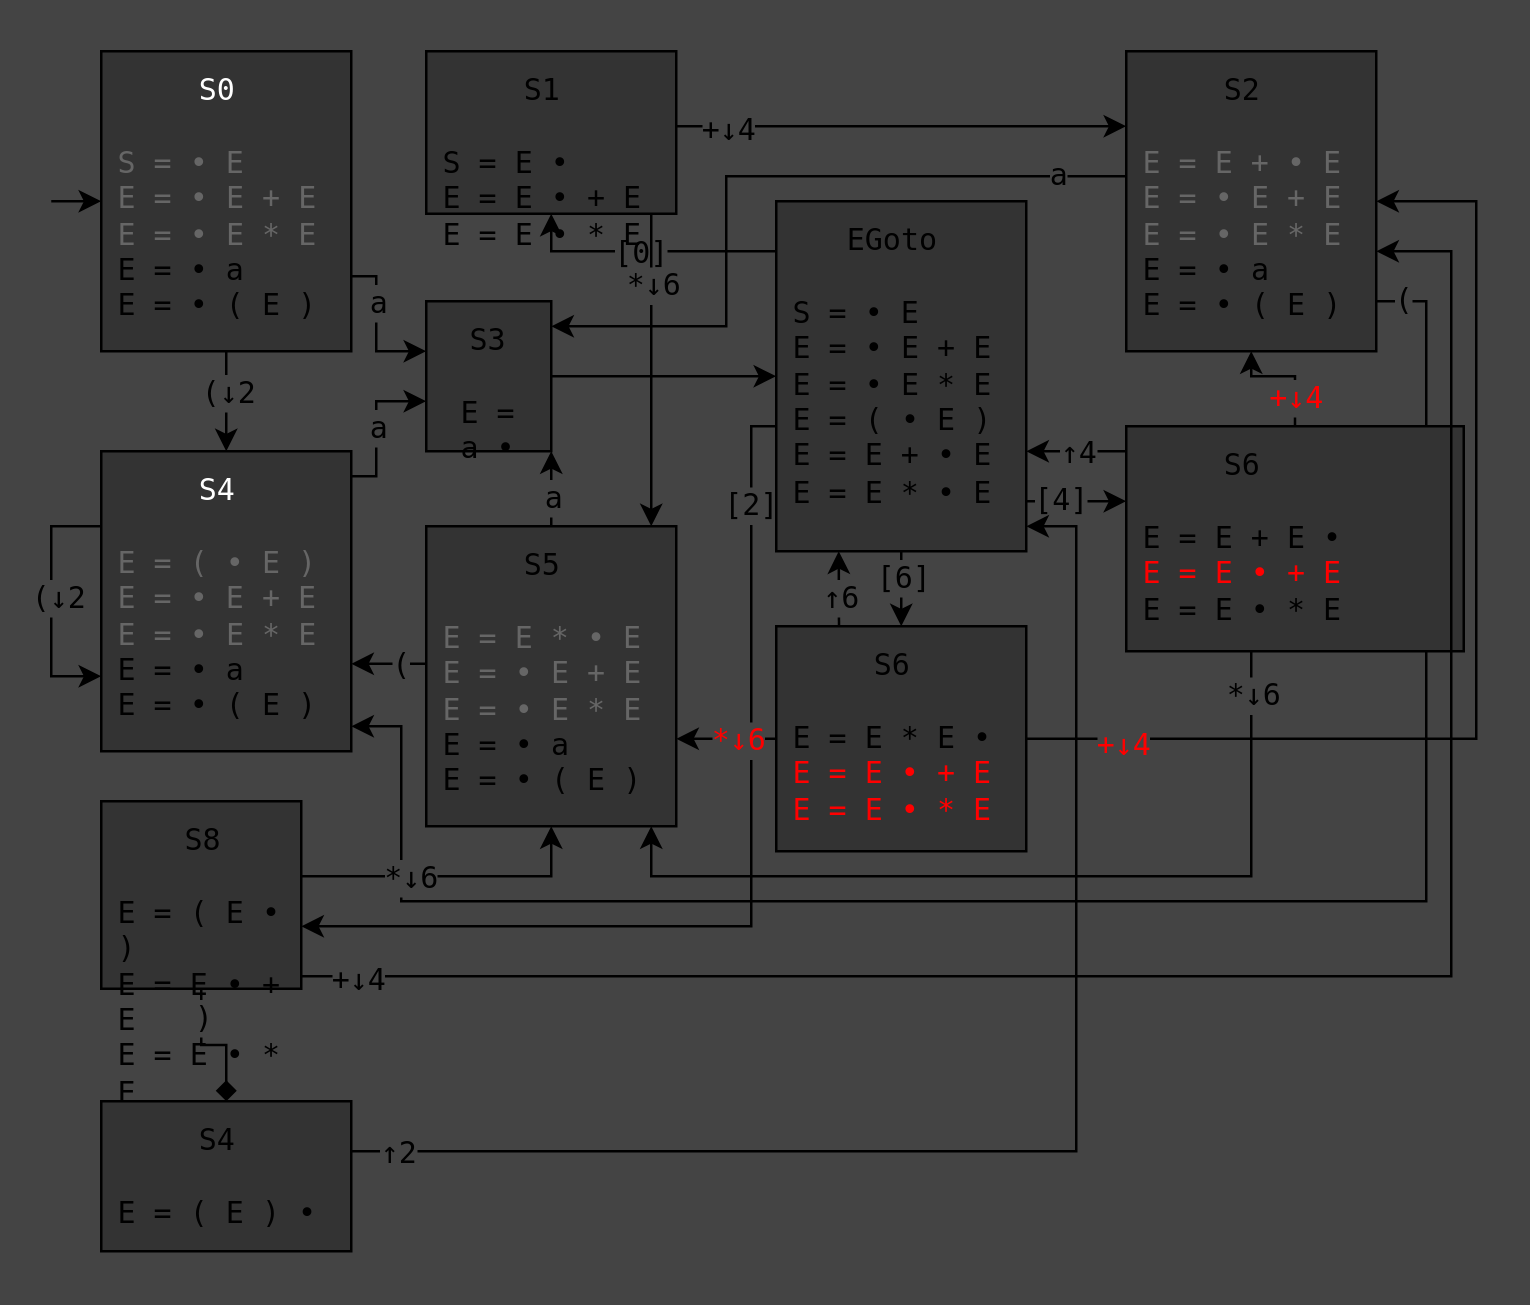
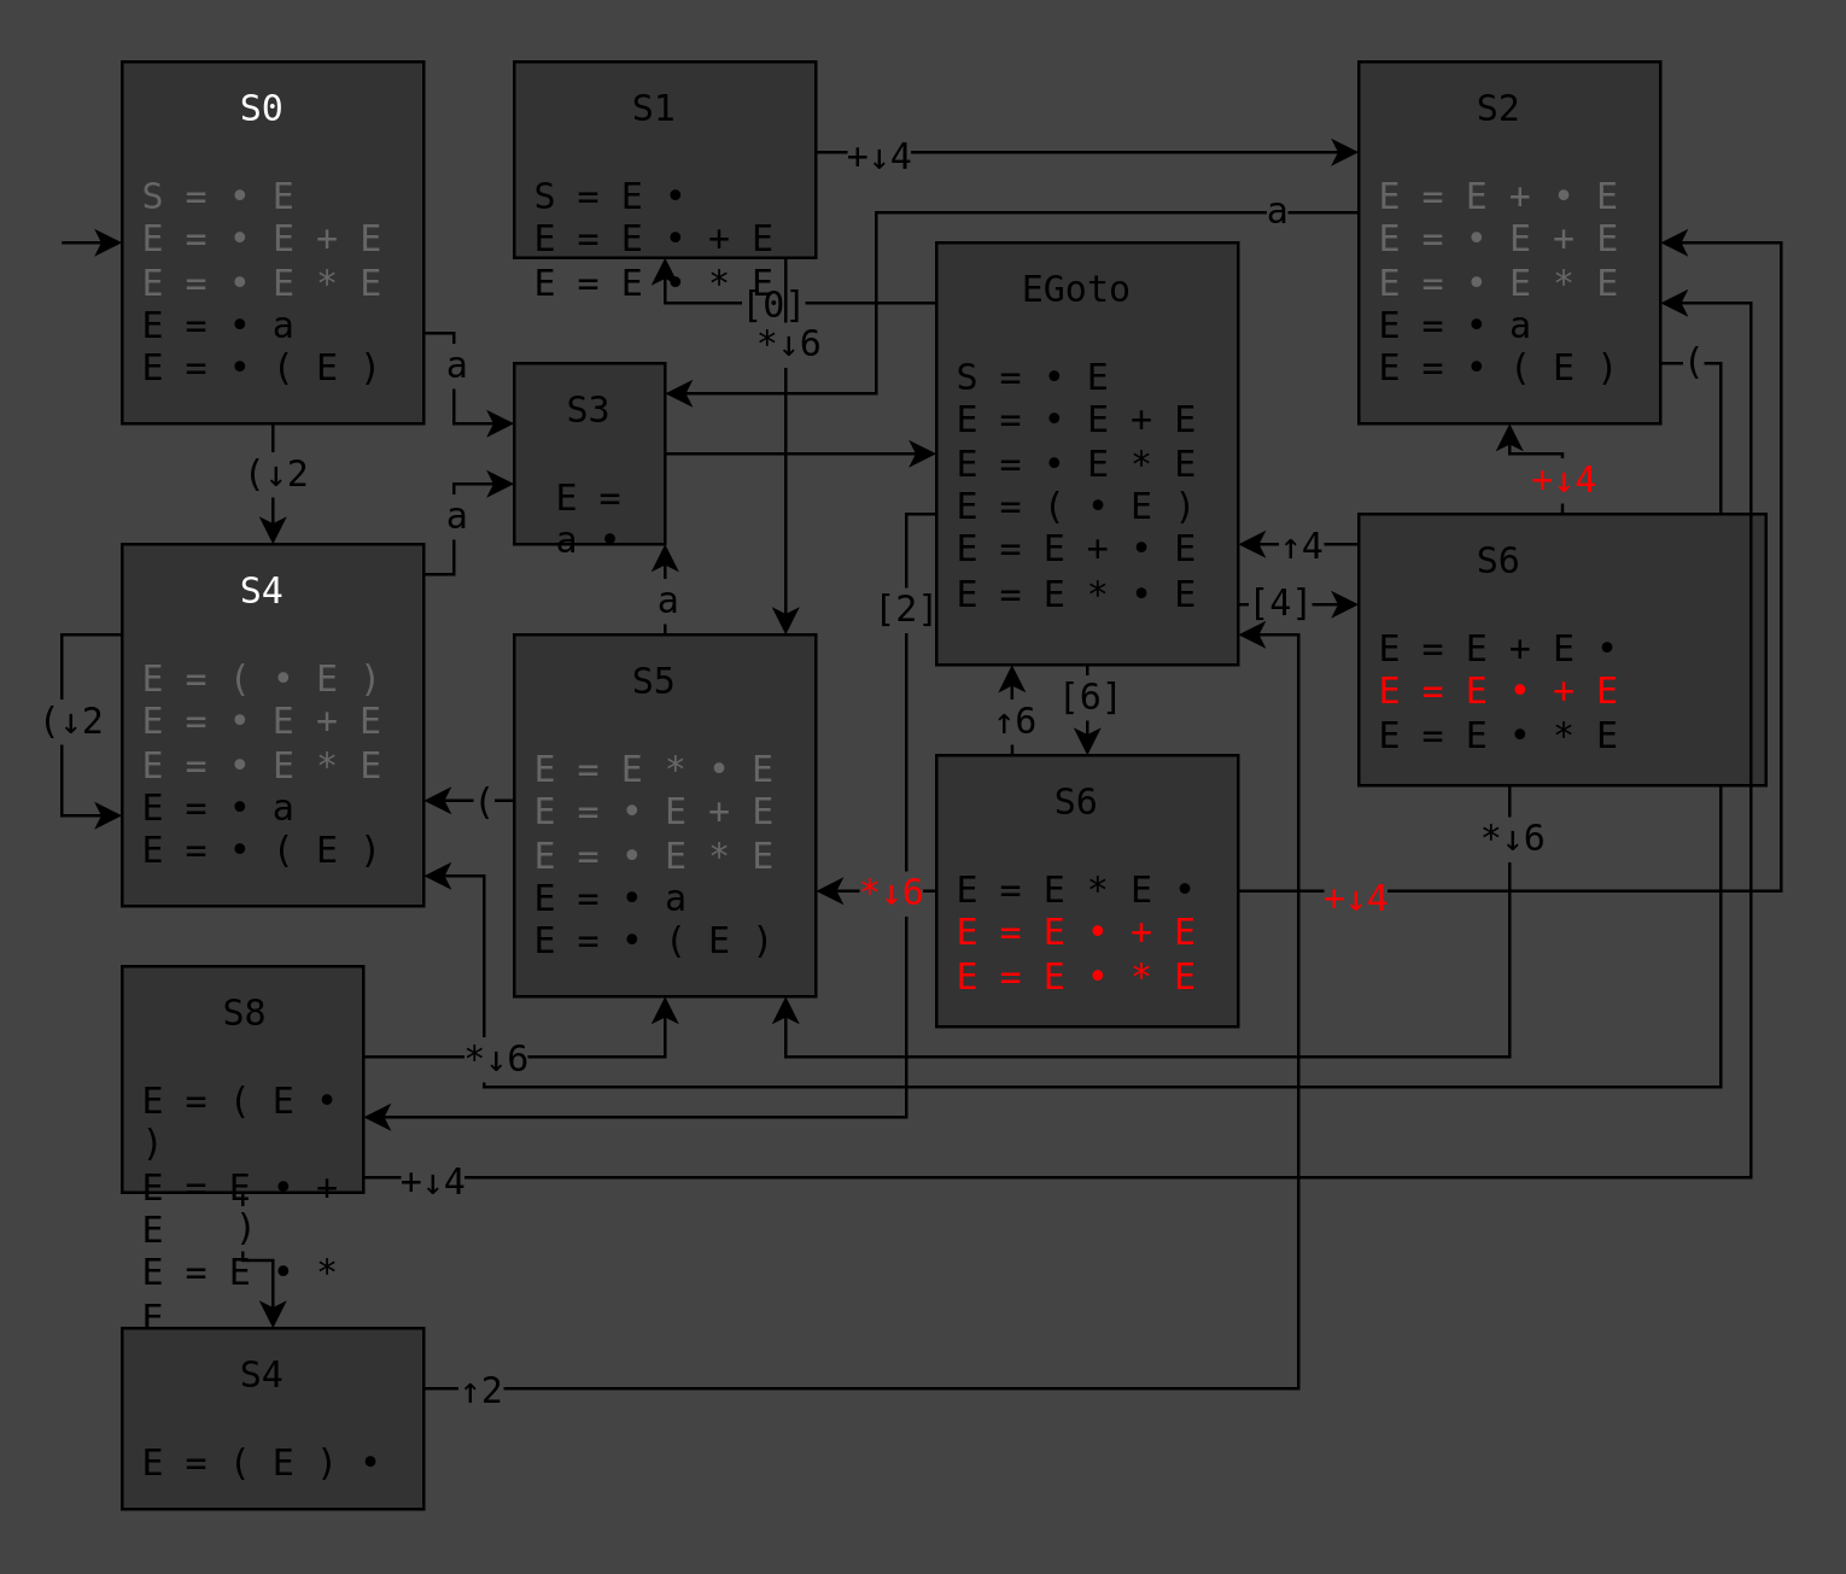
- <mxCell id="53" style="edgeStyle=orthogonalEdgeStyle;rounded=0;orthogonalLoop=1;jettySize=auto;html=1;fontFamily=monospace;fontSize=12;fontColor=default;labelBackgroundColor=#444444;endArrow=diamond;" parent="1" source="59" target="62" edge="1"><mxGeometry relative="1" as="geometry" /></mxCell>
+ <mxCell id="53" style="edgeStyle=orthogonalEdgeStyle;rounded=0;orthogonalLoop=1;jettySize=auto;html=1;fontFamily=monospace;fontSize=12;fontColor=default;labelBackgroundColor=#444444;" parent="1" source="59" target="62" edge="1"><mxGeometry relative="1" as="geometry" /></mxCell>
